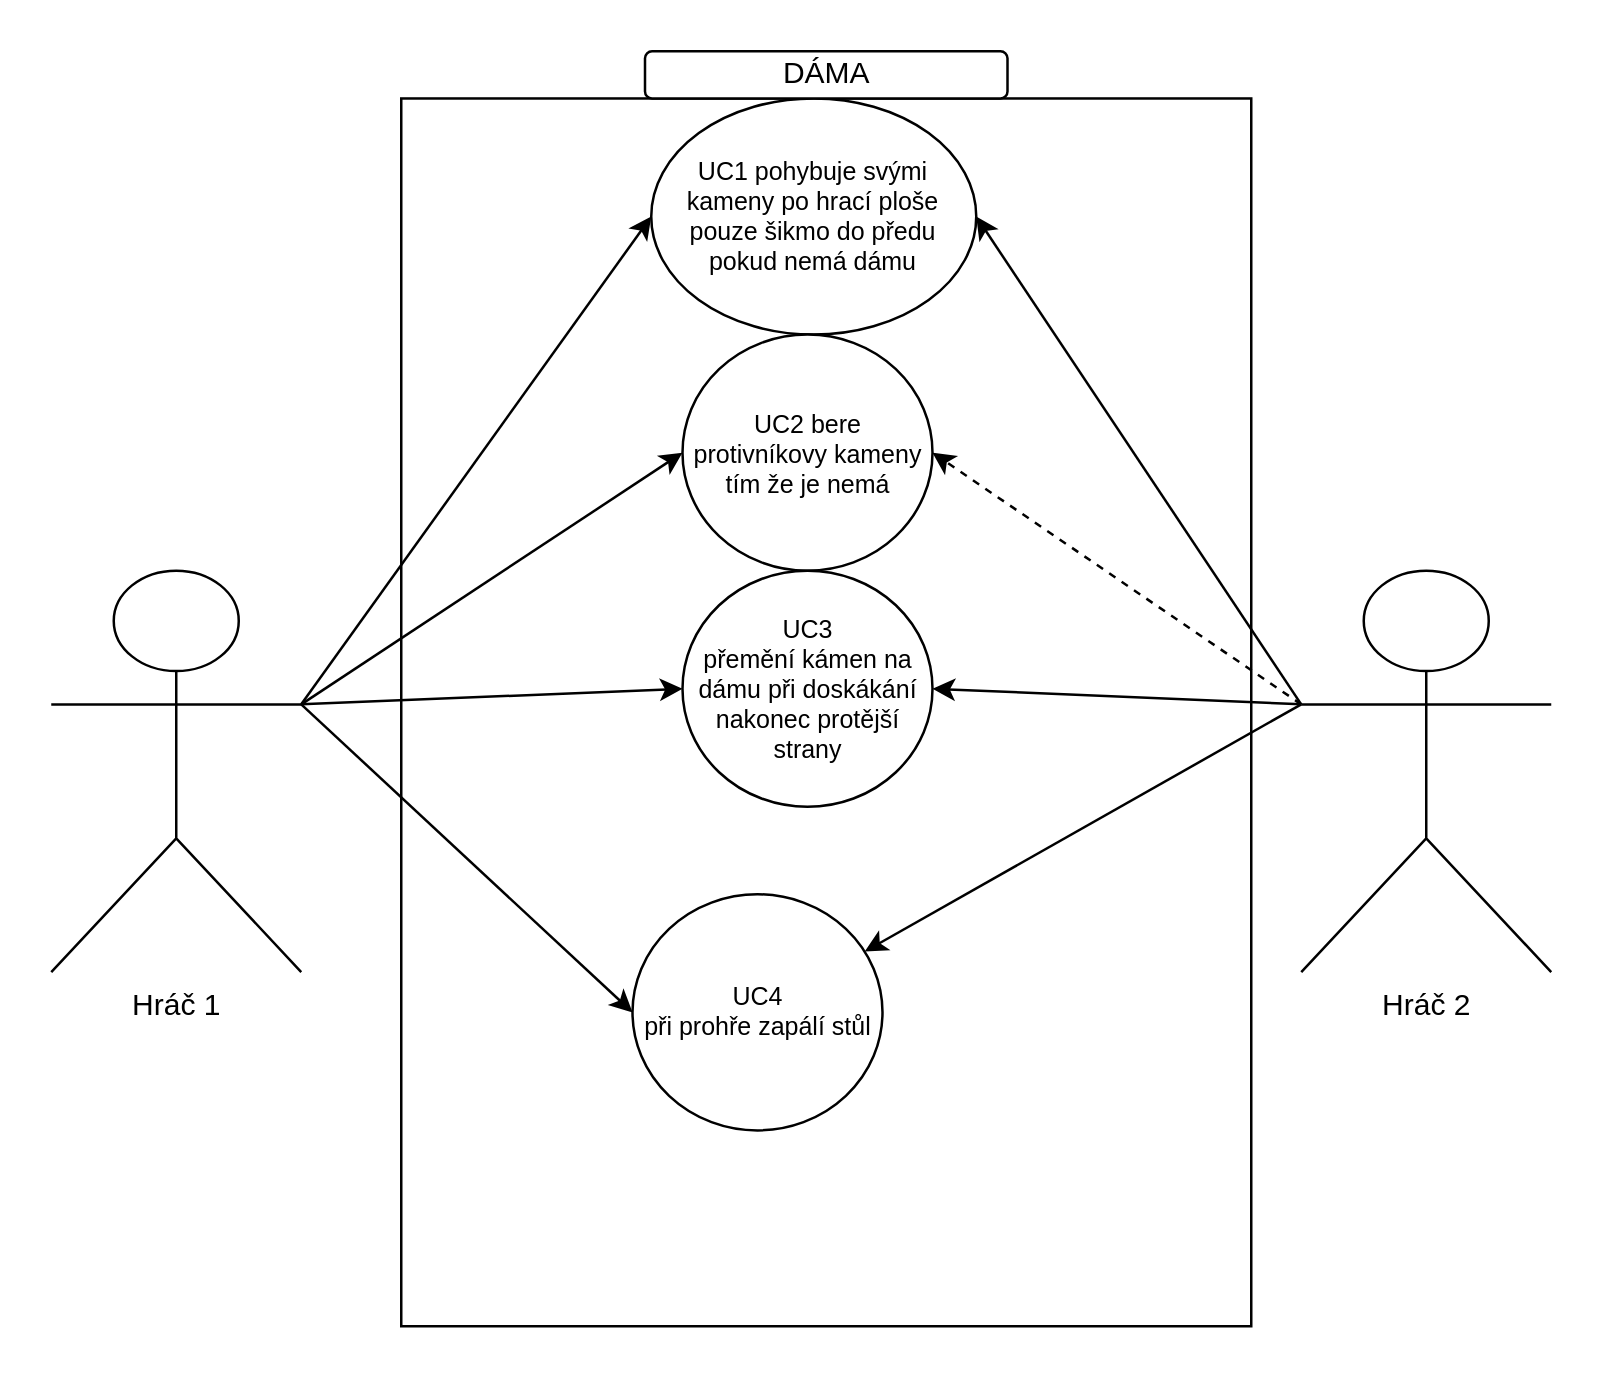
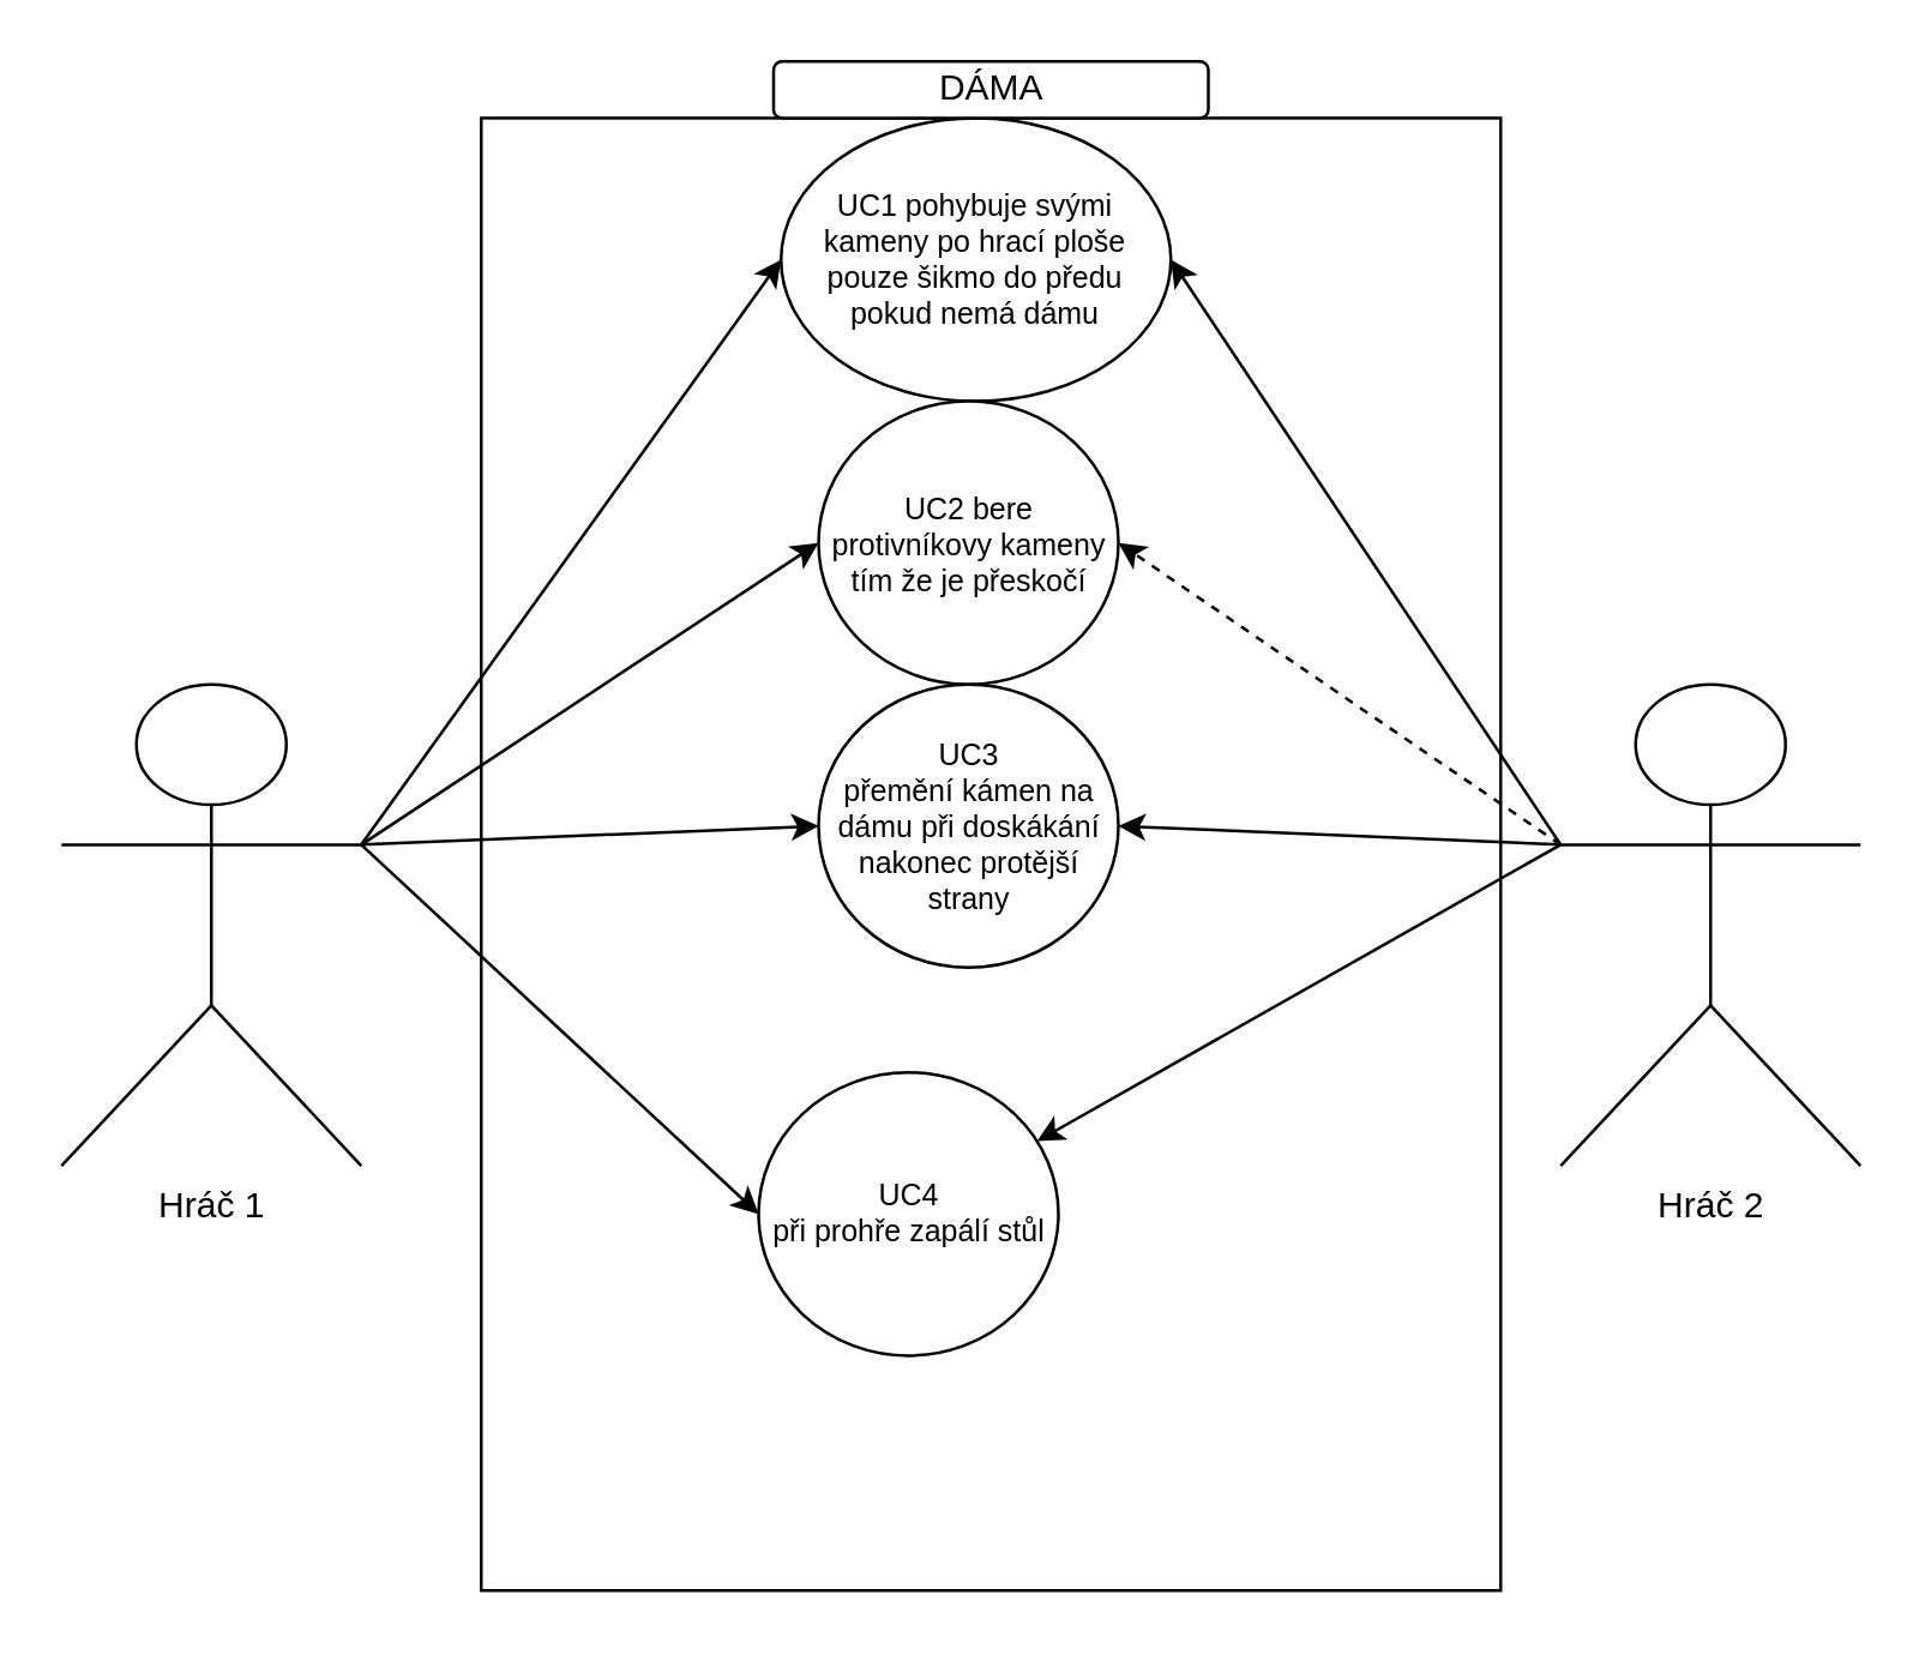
- <mxCell id="7" value="UC2 bere protivníkovy kameny tím že je nemá" style="ellipse;whiteSpace=wrap;html=1;fontSize=10;" parent="2" vertex="1"><mxGeometry x="252.5" y="113.333" width="100" height="94.444" as="geometry" /></mxCell>
+ <mxCell id="7" value="UC2 bere protivníkovy kameny tím že je přeskočí" style="ellipse;whiteSpace=wrap;html=1;fontSize=10;" parent="2" vertex="1"><mxGeometry x="252.5" y="113.333" width="100" height="94.444" as="geometry" /></mxCell>
